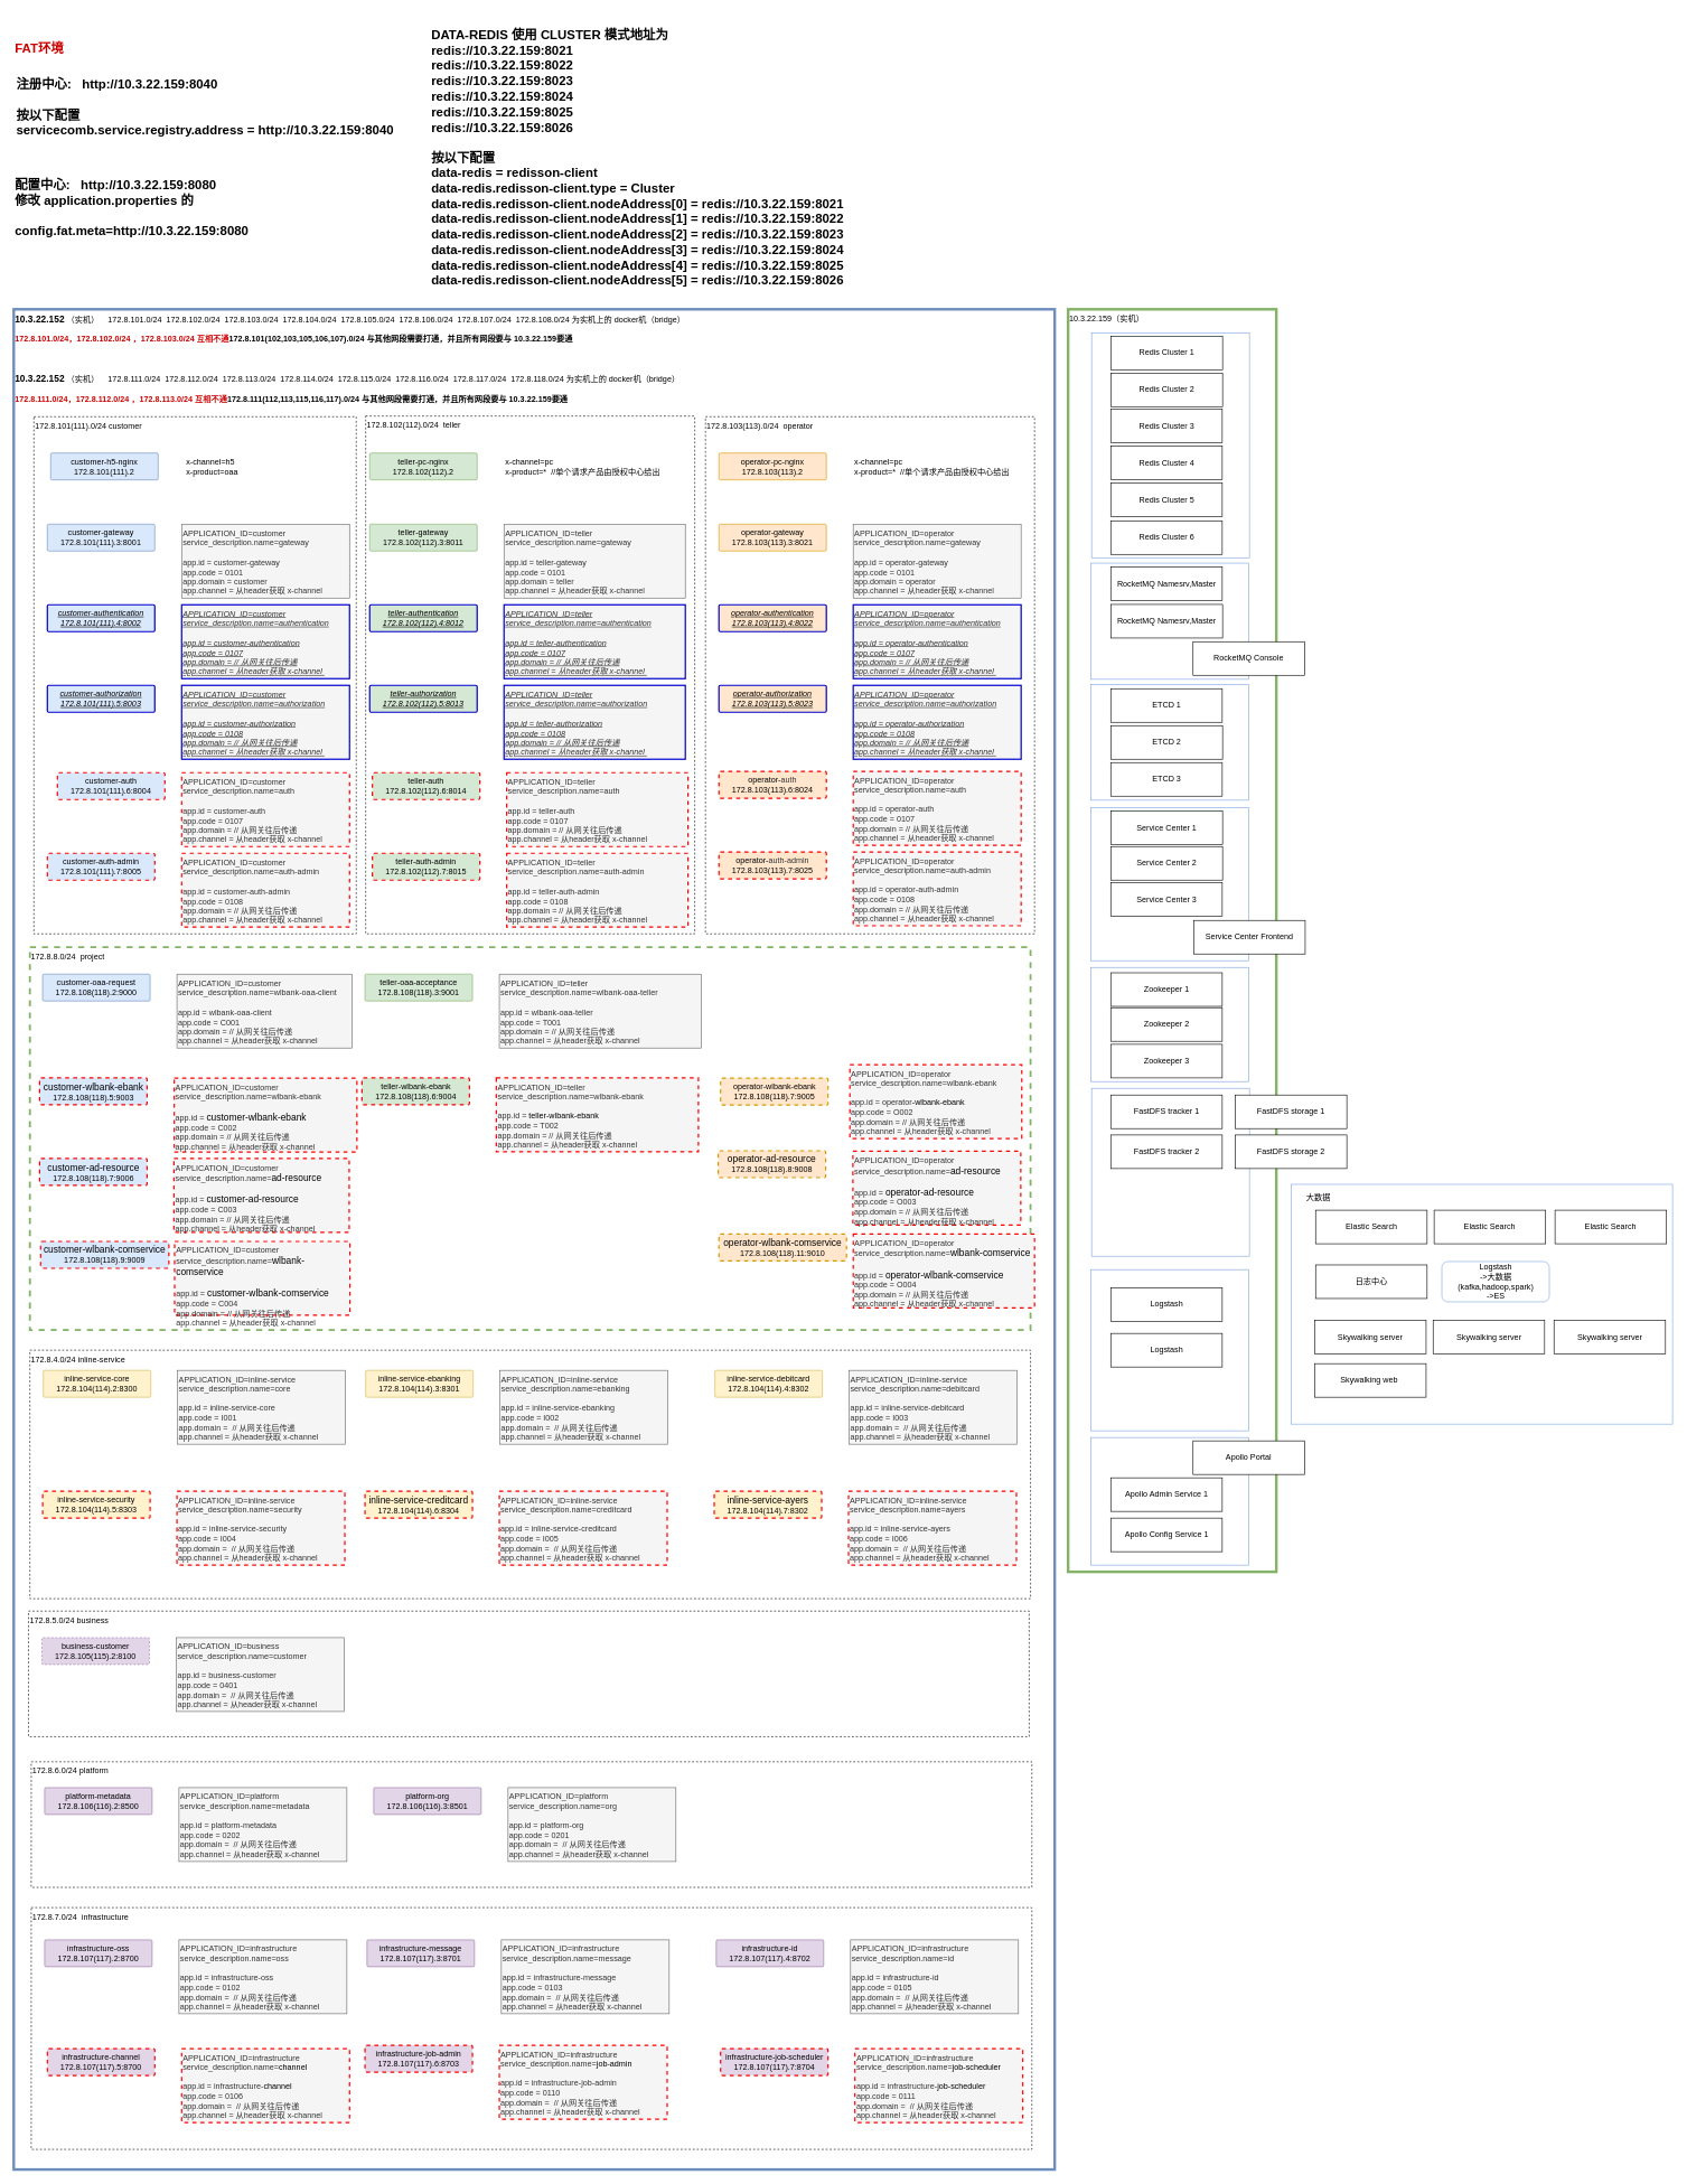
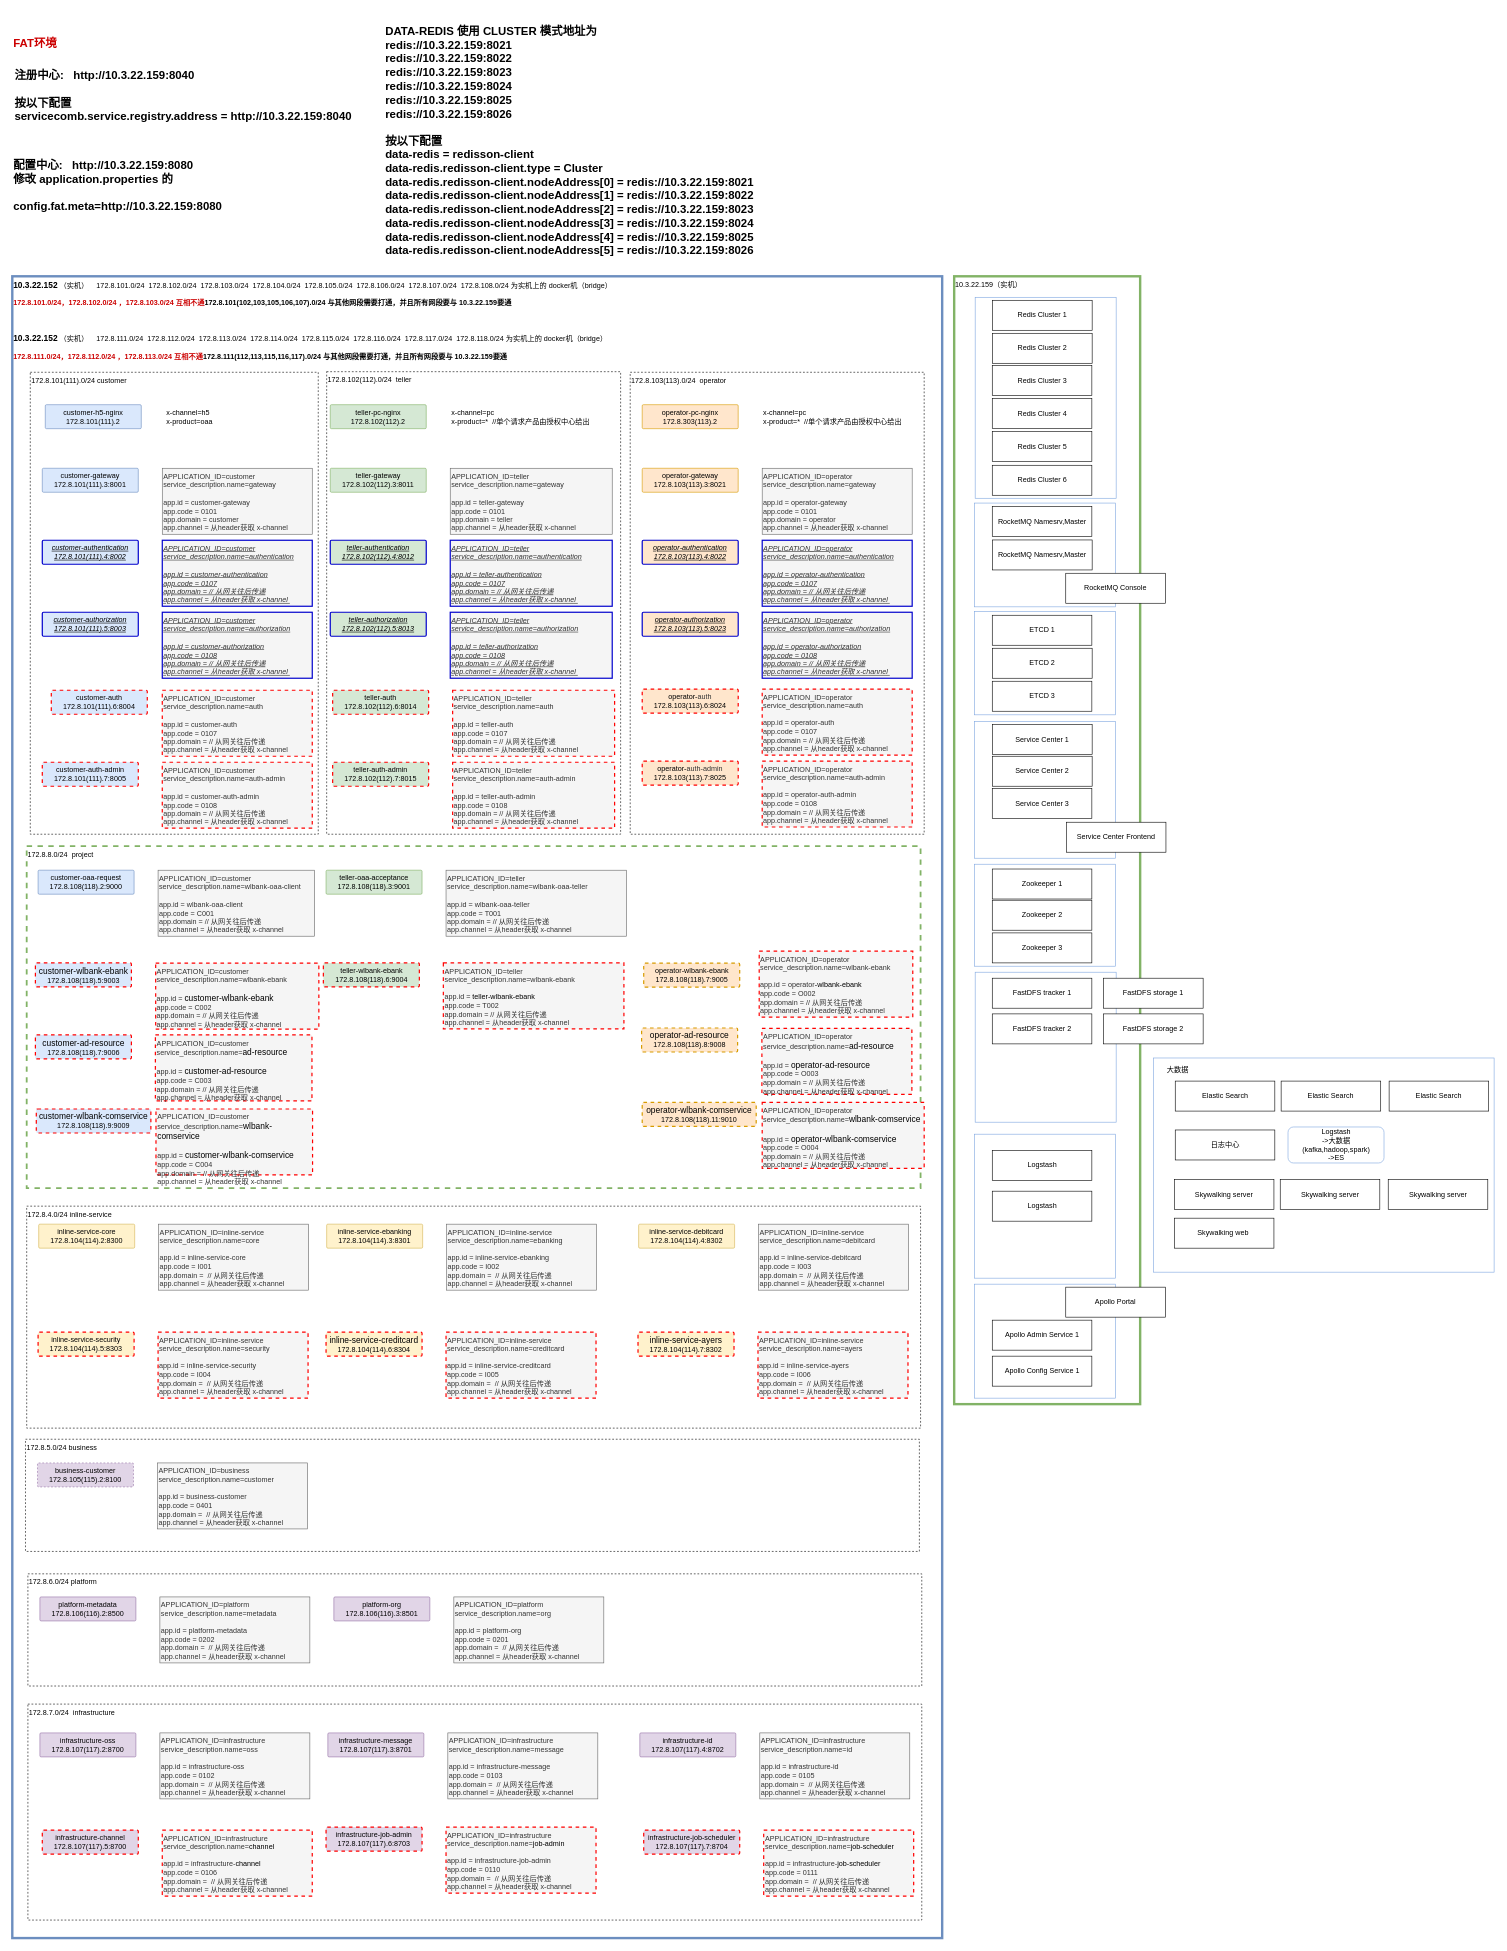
- <mxCell id="36" value="operator-pc-nginx&lt;br&gt;&lt;span&gt;172.8.10&lt;/span&gt;3(113).2&lt;br&gt;" style="rounded=1;whiteSpace=wrap;html=1;fillColor=#ffe6cc;strokeColor=#d79b00;arcSize=5;" parent="1" vertex="1"><mxGeometry x="1070" y="674" width="160" height="40" as="geometry" /></mxCell>
+ <mxCell id="36" value="operator-pc-nginx&lt;br&gt;&lt;span&gt;172.8.30&lt;/span&gt;3(113).2&lt;br&gt;" style="rounded=1;whiteSpace=wrap;html=1;fillColor=#ffe6cc;strokeColor=#d79b00;arcSize=5;" parent="1" vertex="1"><mxGeometry x="1070" y="674" width="160" height="40" as="geometry" /></mxCell>
